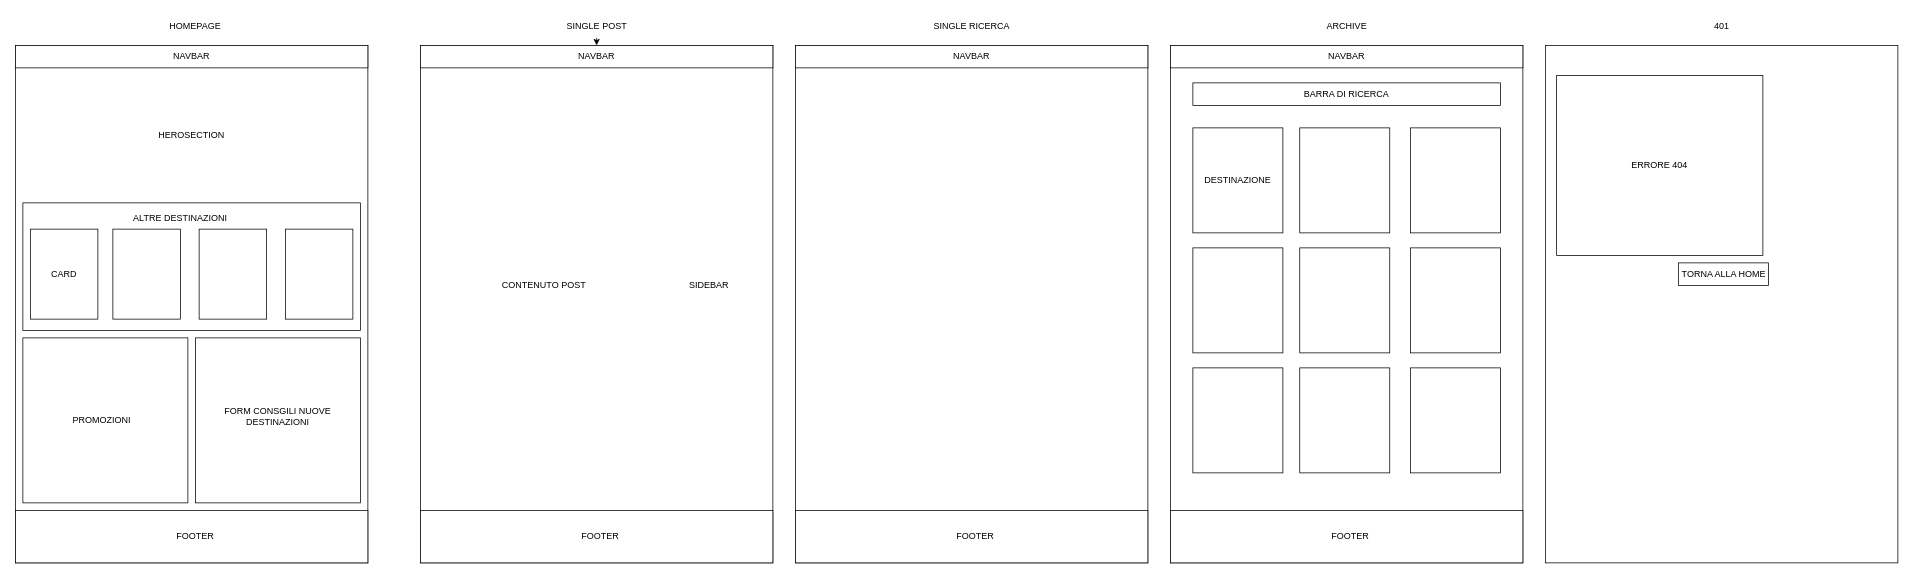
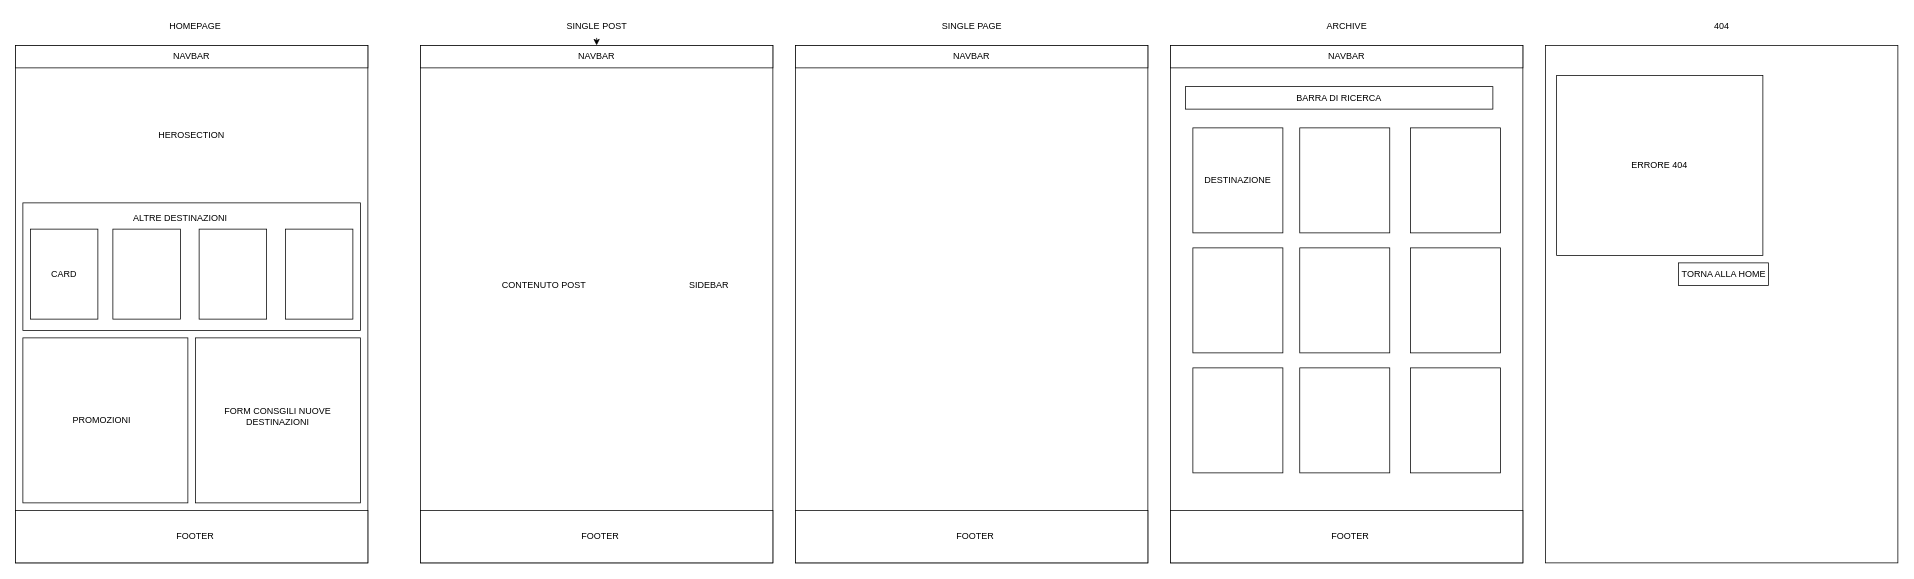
- <mxCell id="33" value="SINGLE RICERCA" style="text;strokeColor=none;align=center;fillColor=none;html=1;verticalAlign=middle;whiteSpace=wrap;rounded=0;" parent="32" vertex="1"><mxGeometry x="177.5" width="115" height="30" as="geometry" /></mxCell>
+ <mxCell id="33" value="SINGLE PAGE" style="text;strokeColor=none;align=center;fillColor=none;html=1;verticalAlign=middle;whiteSpace=wrap;rounded=0;" parent="32" vertex="1"><mxGeometry x="177.5" width="115" height="30" as="geometry" /></mxCell>
- <mxCell id="53" value="401" style="text;strokeColor=none;align=center;fillColor=none;html=1;verticalAlign=middle;whiteSpace=wrap;rounded=0;" vertex="1" parent="1"><mxGeometry x="2237.5" y="20" width="115" height="30" as="geometry" /></mxCell>
+ <mxCell id="53" value="404" style="text;strokeColor=none;align=center;fillColor=none;html=1;verticalAlign=middle;whiteSpace=wrap;rounded=0;" vertex="1" parent="1"><mxGeometry x="2237.5" y="20" width="115" height="30" as="geometry" /></mxCell>
- <mxCell id="43" value="BARRA DI RICERCA" style="whiteSpace=wrap;html=1;" vertex="1" parent="1"><mxGeometry x="1590" y="110" width="410" height="30" as="geometry" /></mxCell>
+ <mxCell id="43" value="BARRA DI RICERCA" style="whiteSpace=wrap;html=1;" vertex="1" parent="1"><mxGeometry x="1580" y="115" width="410" height="30" as="geometry" /></mxCell>
